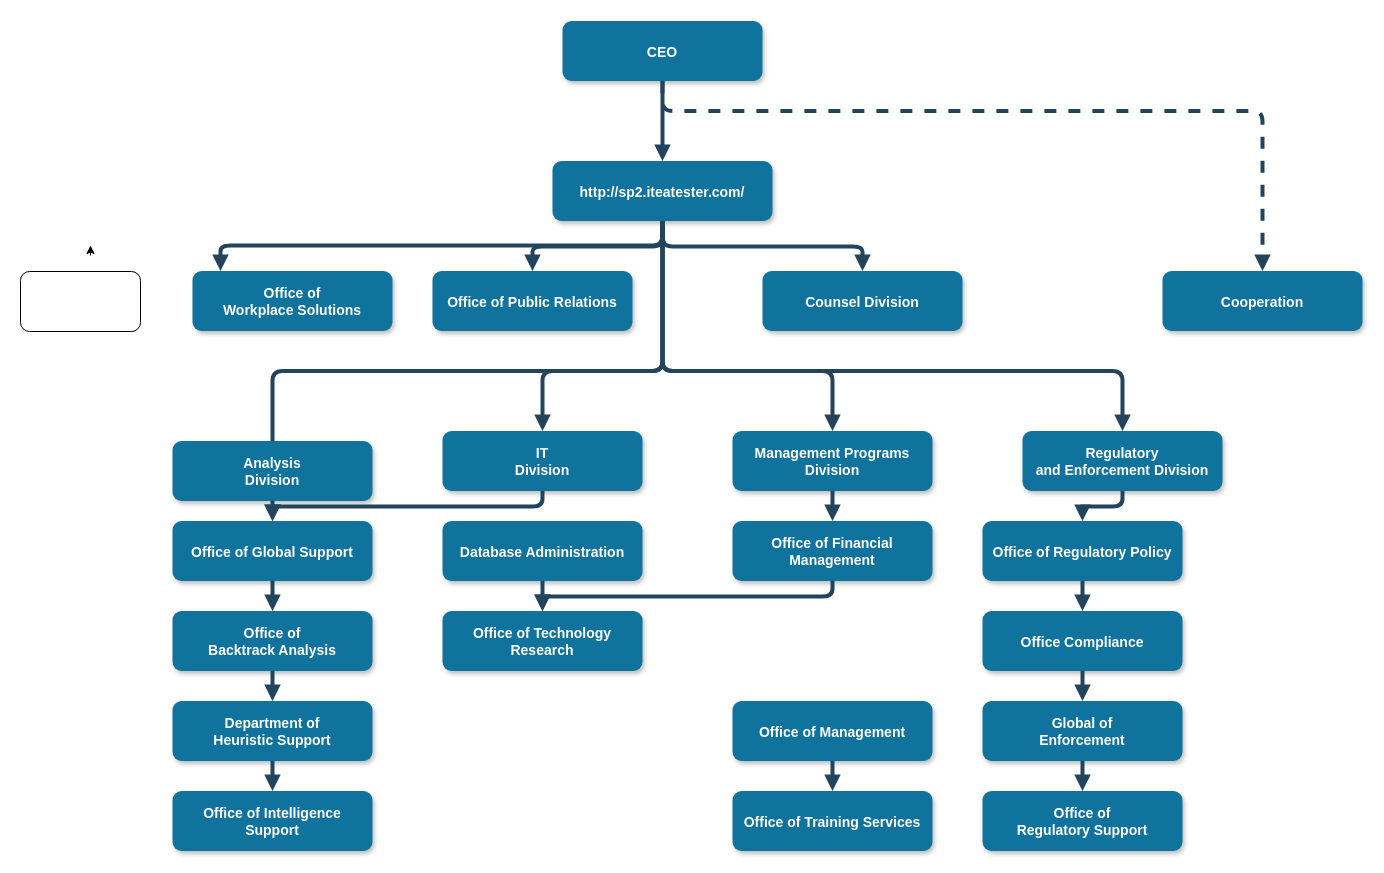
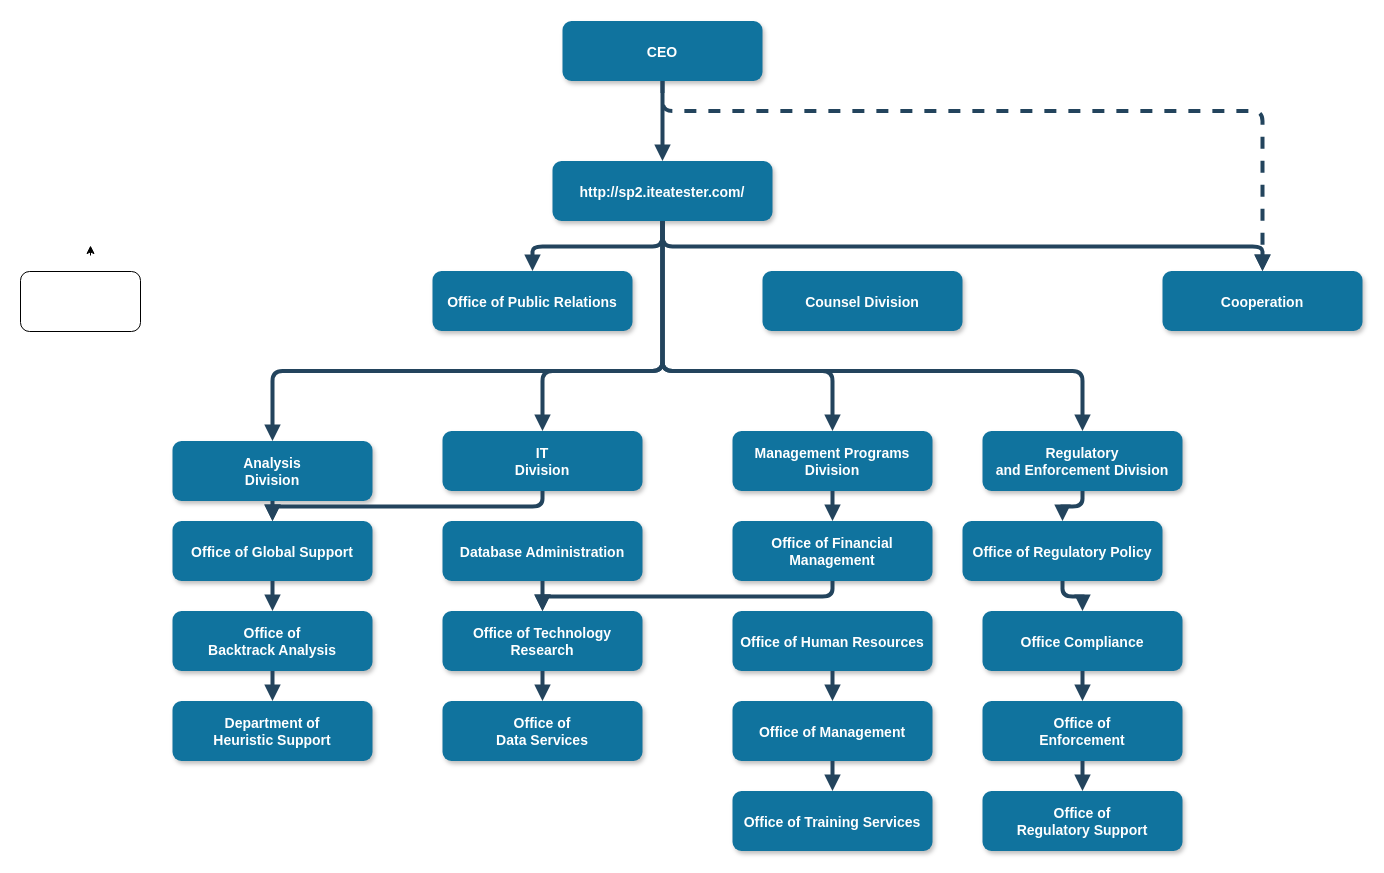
- <mxCell id="29" value="" style="edgeStyle=elbowEdgeStyle;elbow=vertical;strokeWidth=4;endArrow=block;endFill=1;fontStyle=1;strokeColor=#23445D;" parent="1" source="3" target="4" edge="1"><mxGeometry x="22" y="165.5" width="100" height="100" as="geometry"><mxPoint x="-88" y="80.5" as="sourcePoint" /><mxPoint x="12" y="-19.5" as="targetPoint" /><Array as="points"><mxPoint x="220" y="245" /></Array></mxGeometry></mxCell>
- <mxCell id="30" value="" style="edgeStyle=elbowEdgeStyle;elbow=vertical;strokeWidth=4;endArrow=block;endFill=1;fontStyle=1;strokeColor=#23445D;" parent="1" source="3" target="6" edge="1"><mxGeometry x="22" y="165.5" width="100" height="100" as="geometry"><mxPoint x="-88" y="80.5" as="sourcePoint" /><mxPoint x="12" y="-19.5" as="targetPoint" /></mxGeometry></mxCell>
+ <mxCell id="30" value="" style="edgeStyle=elbowEdgeStyle;elbow=vertical;strokeWidth=4;endArrow=block;endFill=1;fontStyle=1;strokeColor=#23445D;" parent="1" source="3" target="7" edge="1"><mxGeometry x="22" y="165.5" width="100" height="100" as="geometry"><mxPoint x="-88" y="80.5" as="sourcePoint" /><mxPoint x="12" y="-19.5" as="targetPoint" /></mxGeometry></mxCell>
- <mxCell id="4" value="Office of &#10;Workplace Solutions" style="rounded=1;fillColor=#10739E;strokeColor=none;shadow=1;gradientColor=none;fontStyle=1;fontColor=#FFFFFF;fontSize=14;" parent="1" vertex="1"><mxGeometry x="192" y="270.5" width="200" height="60" as="geometry" /></mxCell>
- <mxCell id="32" value="" style="edgeStyle=elbowEdgeStyle;elbow=vertical;strokeWidth=4;endArrow=none;endFill=1;fontStyle=1;strokeColor=#23445D;" parent="1" source="3" target="8" edge="1"><mxGeometry x="22" y="165.5" width="100" height="100" as="geometry"><mxPoint x="-88" y="80.5" as="sourcePoint" /><mxPoint x="12" y="-19.5" as="targetPoint" /><Array as="points"><mxPoint x="442" y="370.5" /></Array></mxGeometry></mxCell>
+ <mxCell id="32" value="" style="edgeStyle=elbowEdgeStyle;elbow=vertical;strokeWidth=4;endArrow=block;endFill=1;fontStyle=1;strokeColor=#23445D;" parent="1" source="3" target="8" edge="1"><mxGeometry x="22" y="165.5" width="100" height="100" as="geometry"><mxPoint x="-88" y="80.5" as="sourcePoint" /><mxPoint x="12" y="-19.5" as="targetPoint" /><Array as="points"><mxPoint x="442" y="370.5" /></Array></mxGeometry></mxCell>
- <mxCell id="22" value="Regulatory &#10;and Enforcement Division" style="rounded=1;fillColor=#10739E;strokeColor=none;shadow=1;gradientColor=none;fontStyle=1;fontColor=#FFFFFF;fontSize=14;" parent="1" vertex="1"><mxGeometry x="1022" y="430.5" width="200" height="60" as="geometry" /></mxCell>
+ <mxCell id="22" value="Regulatory &#10;and Enforcement Division" style="rounded=1;fillColor=#10739E;strokeColor=none;shadow=1;gradientColor=none;fontStyle=1;fontColor=#FFFFFF;fontSize=14;" parent="1" vertex="1"><mxGeometry x="982" y="430.5" width="200" height="60" as="geometry" /></mxCell>
- <mxCell id="23" value="Office of Regulatory Policy" style="rounded=1;fillColor=#10739E;strokeColor=none;shadow=1;gradientColor=none;fontStyle=1;fontColor=#FFFFFF;fontSize=14;" parent="1" vertex="1"><mxGeometry x="982" y="520.5" width="200" height="60" as="geometry" /></mxCell>
+ <mxCell id="23" value="Office of Regulatory Policy" style="rounded=1;fillColor=#10739E;strokeColor=none;shadow=1;gradientColor=none;fontStyle=1;fontColor=#FFFFFF;fontSize=14;" parent="1" vertex="1"><mxGeometry x="962" y="520.5" width="200" height="60" as="geometry" /></mxCell>
+ <mxCell id="19" value="Office of Human Resources" style="rounded=1;fillColor=#10739E;strokeColor=none;shadow=1;gradientColor=none;fontStyle=1;fontColor=#FFFFFF;fontSize=14;" parent="1" vertex="1"><mxGeometry x="732" y="610.5" width="200" height="60" as="geometry" /></mxCell>
+ <mxCell id="40" value="" style="edgeStyle=elbowEdgeStyle;elbow=vertical;strokeWidth=4;endArrow=block;endFill=1;fontStyle=1;strokeColor=#23445D;" parent="1" source="15" target="16" edge="1"><mxGeometry x="62" y="185.5" width="100" height="100" as="geometry"><mxPoint x="-48" y="100.5" as="sourcePoint" /><mxPoint x="52" y="0.5" as="targetPoint" /></mxGeometry></mxCell>
+ <mxCell id="43" value="" style="edgeStyle=elbowEdgeStyle;elbow=vertical;strokeWidth=4;endArrow=block;endFill=1;fontStyle=1;strokeColor=#23445D;" parent="1" source="19" target="20" edge="1"><mxGeometry x="72" y="185.5" width="100" height="100" as="geometry"><mxPoint x="-38" y="100.5" as="sourcePoint" /><mxPoint x="62" y="0.5" as="targetPoint" /></mxGeometry></mxCell>
- <mxCell id="25" value="Global of &#10;Enforcement" style="rounded=1;fillColor=#10739E;strokeColor=none;shadow=1;gradientColor=none;fontStyle=1;fontColor=#FFFFFF;fontSize=14;" parent="1" vertex="1"><mxGeometry x="982" y="700.5" width="200" height="60" as="geometry" /></mxCell>
+ <mxCell id="25" value="Office of &#10;Enforcement" style="rounded=1;fillColor=#10739E;strokeColor=none;shadow=1;gradientColor=none;fontStyle=1;fontColor=#FFFFFF;fontSize=14;" parent="1" vertex="1"><mxGeometry x="982" y="700.5" width="200" height="60" as="geometry" /></mxCell>
+ <mxCell id="16" value="Office of&#10;Data Services" style="rounded=1;fillColor=#10739E;strokeColor=none;shadow=1;gradientColor=none;fontStyle=1;fontColor=#FFFFFF;fontSize=14;" parent="1" vertex="1"><mxGeometry x="442" y="700.5" width="200" height="60" as="geometry" /></mxCell>
- <mxCell id="37" value="" style="edgeStyle=elbowEdgeStyle;elbow=vertical;strokeWidth=4;endArrow=block;endFill=1;fontStyle=1;strokeColor=#23445D;" parent="1" source="11" target="12" edge="1"><mxGeometry x="62" y="195.5" width="100" height="100" as="geometry"><mxPoint x="-48" y="110.5" as="sourcePoint" /><mxPoint x="52" y="10.5" as="targetPoint" /></mxGeometry></mxCell>
- <mxCell id="12" value="Office of Intelligence &#10;Support" style="rounded=1;fillColor=#10739E;strokeColor=none;shadow=1;gradientColor=none;fontStyle=1;fontColor=#FFFFFF;fontSize=14;" parent="1" vertex="1"><mxGeometry x="172" y="790.5" width="200" height="60" as="geometry" /></mxCell>
